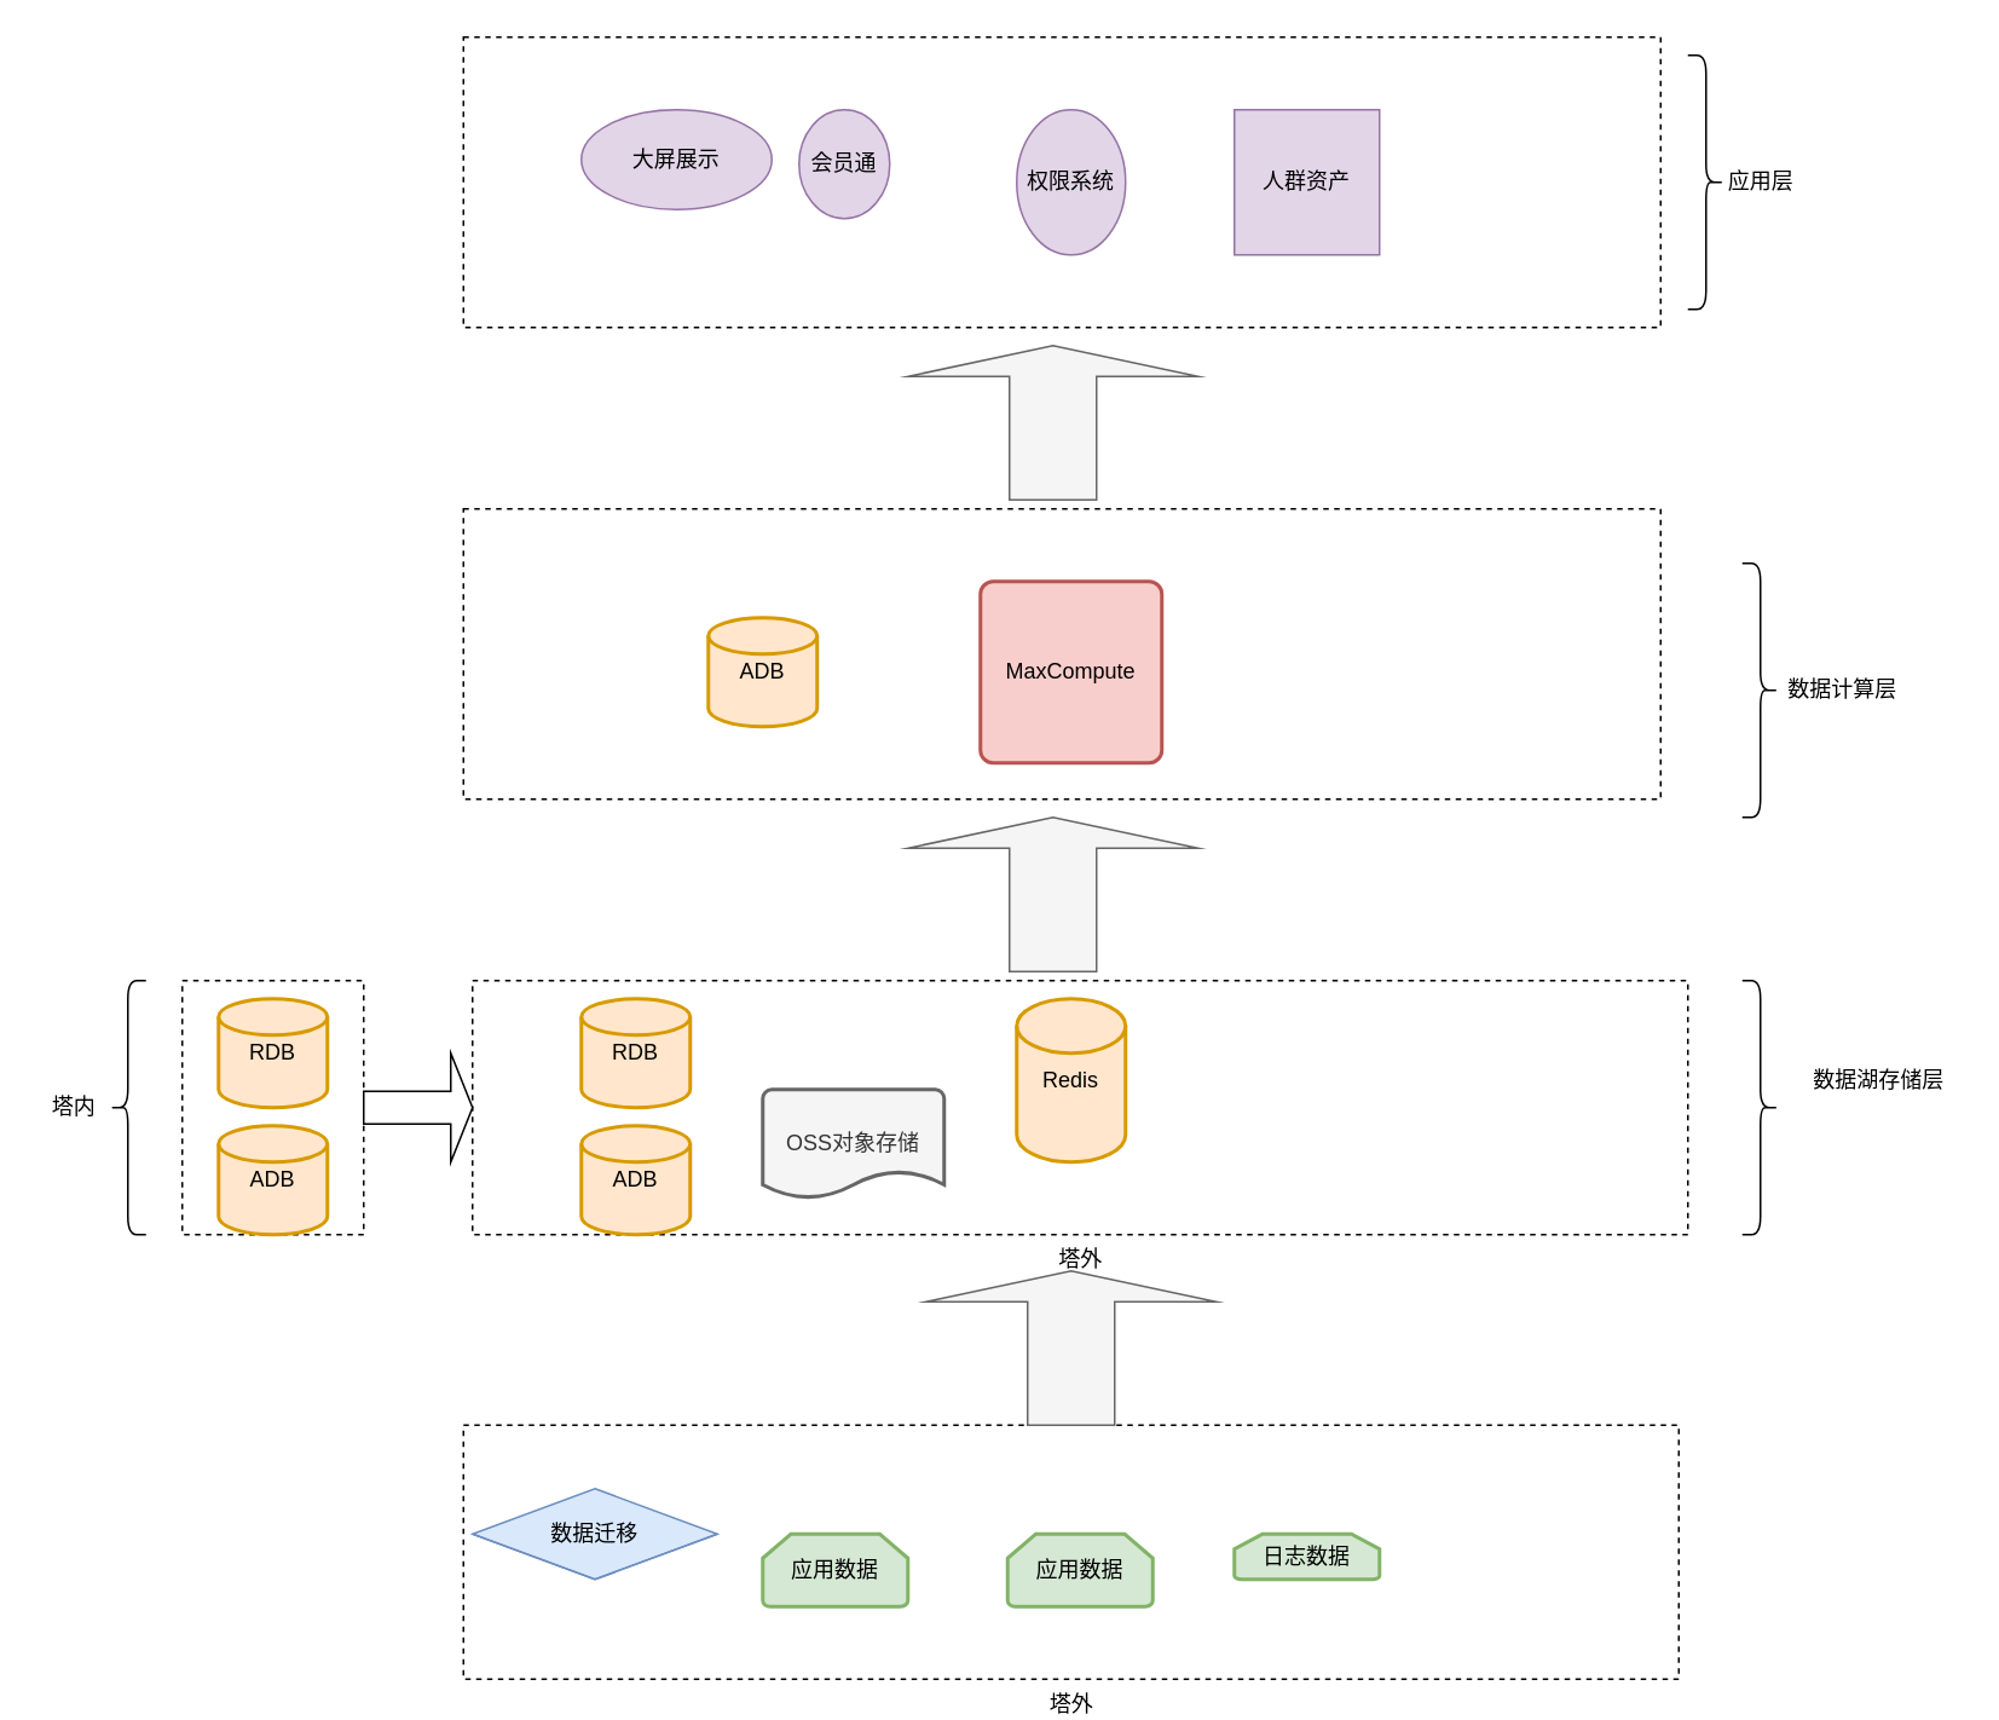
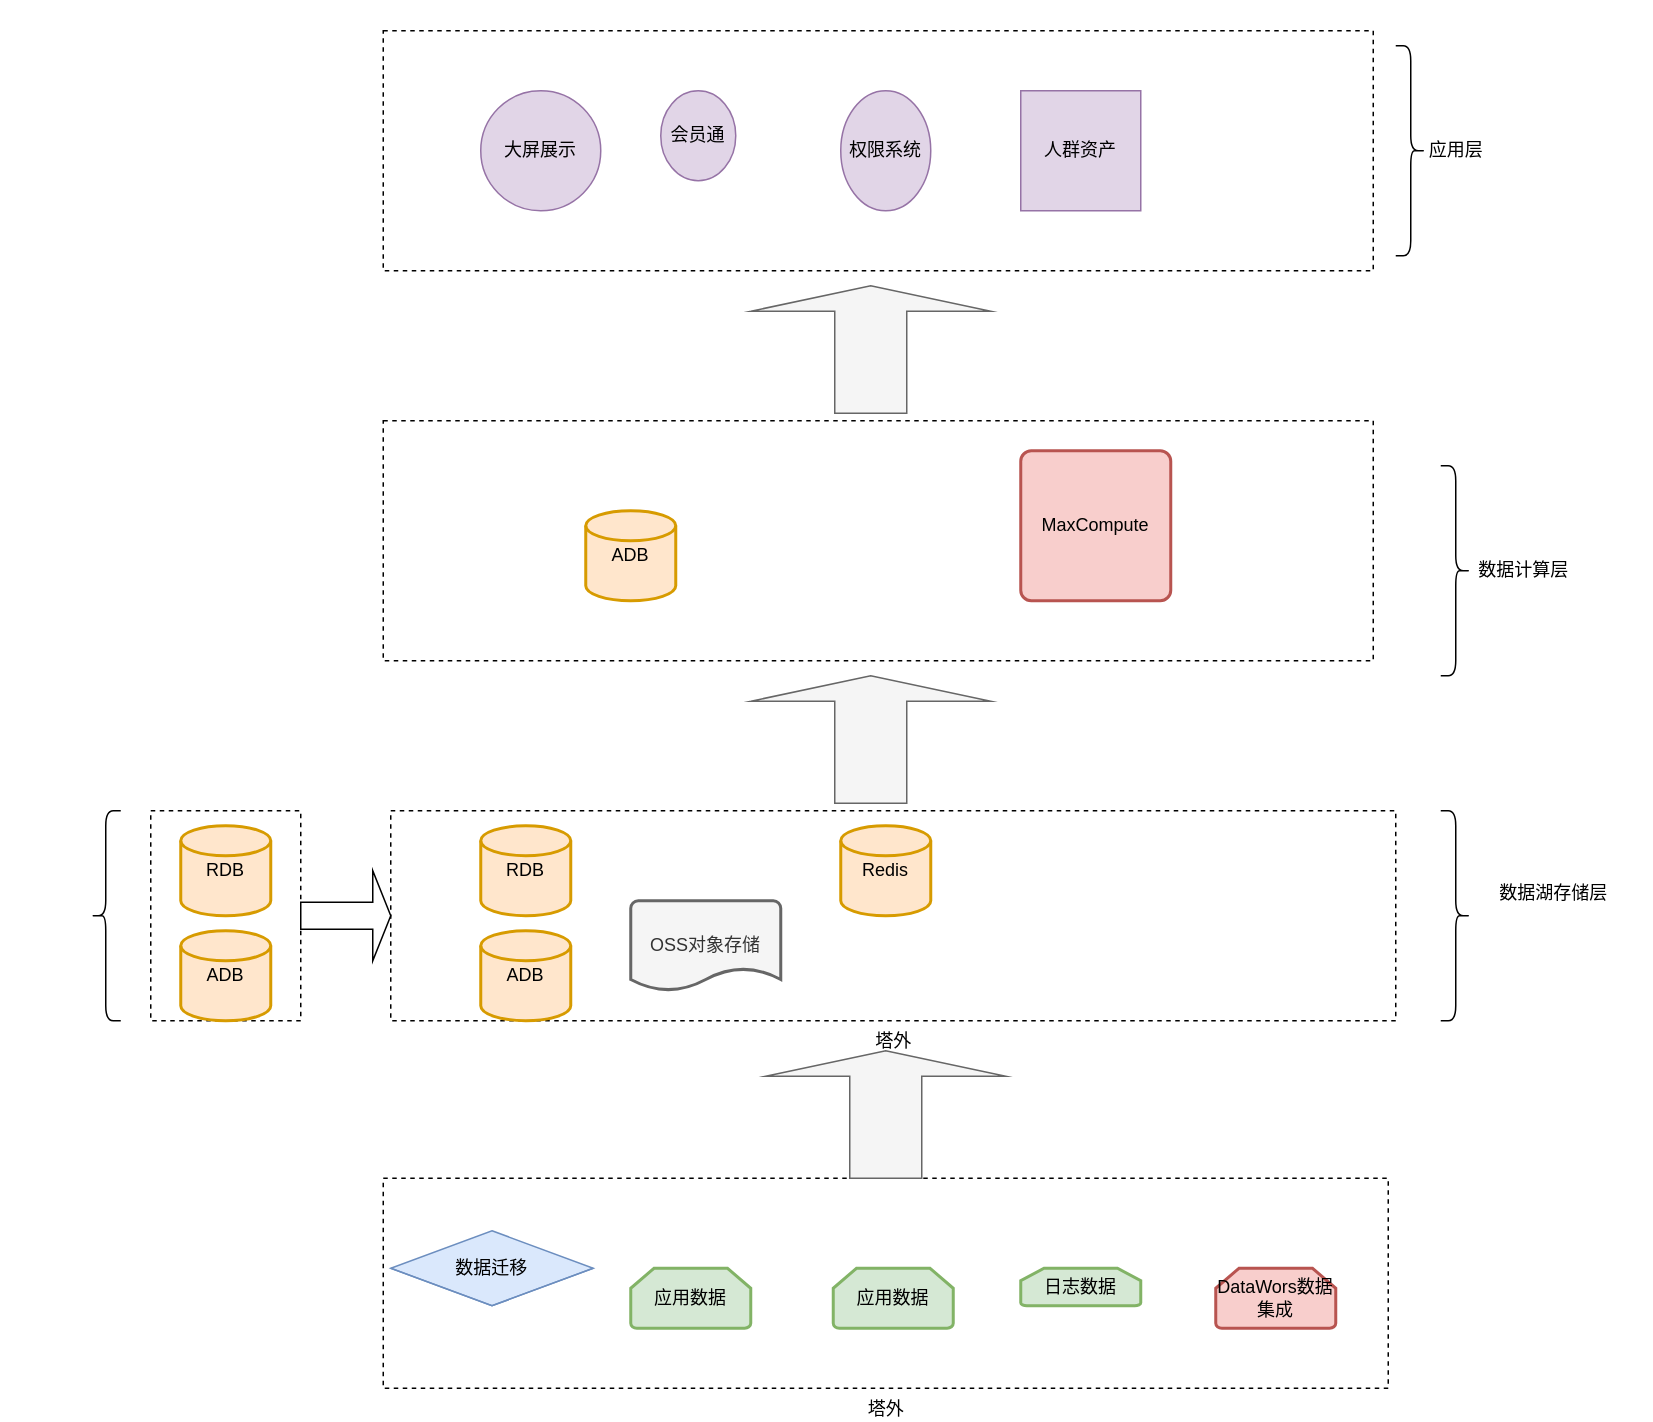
- <mxCell id="32" value="大屏展示" style="ellipse;whiteSpace=wrap;html=1;aspect=fixed;fillColor=#e1d5e7;strokeColor=#9673a6;" vertex="1" parent="1"><mxGeometry x="320" y="60" width="105" height="55" as="geometry" /></mxCell>
+ <mxCell id="32" value="大屏展示" style="ellipse;whiteSpace=wrap;html=1;aspect=fixed;fillColor=#e1d5e7;strokeColor=#9673a6;" vertex="1" parent="1"><mxGeometry x="320" y="60" width="80" height="80" as="geometry" /></mxCell>
- <mxCell id="16" value="MaxCompute" style="rounded=1;whiteSpace=wrap;html=1;absoluteArcSize=1;arcSize=14;strokeWidth=2;fillColor=#f8cecc;strokeColor=#b85450;" vertex="1" parent="1"><mxGeometry x="540" y="320" width="100" height="100" as="geometry" /></mxCell>
+ <mxCell id="16" value="MaxCompute" style="rounded=1;whiteSpace=wrap;html=1;absoluteArcSize=1;arcSize=14;strokeWidth=2;fillColor=#f8cecc;strokeColor=#b85450;" vertex="1" parent="1"><mxGeometry x="680" y="300" width="100" height="100" as="geometry" /></mxCell>
- <mxCell id="8" value="Redis" style="strokeWidth=2;html=1;shape=mxgraph.flowchart.database;whiteSpace=wrap;fillColor=#ffe6cc;strokeColor=#d79b00;" vertex="1" parent="1"><mxGeometry x="560" y="550" width="60" height="90" as="geometry" /></mxCell>
+ <mxCell id="8" value="Redis" style="strokeWidth=2;html=1;shape=mxgraph.flowchart.database;whiteSpace=wrap;fillColor=#ffe6cc;strokeColor=#d79b00;" vertex="1" parent="1"><mxGeometry x="560" y="550" width="60" height="60" as="geometry" /></mxCell>
- <mxCell id="11" value="塔内" style="text;html=1;align=center;verticalAlign=middle;resizable=0;points=[];autosize=1;strokeColor=none;fillColor=none;" vertex="1" parent="1"><mxGeometry x="20" y="600" width="40" height="20" as="geometry" /></mxCell>
+ <mxCell id="21" value="DataWors数据集成" style="strokeWidth=2;html=1;shape=mxgraph.flowchart.loop_limit;whiteSpace=wrap;fillColor=#f8cecc;strokeColor=#b85450;" vertex="1" parent="1"><mxGeometry x="810" y="845" width="80" height="40" as="geometry" /></mxCell>
